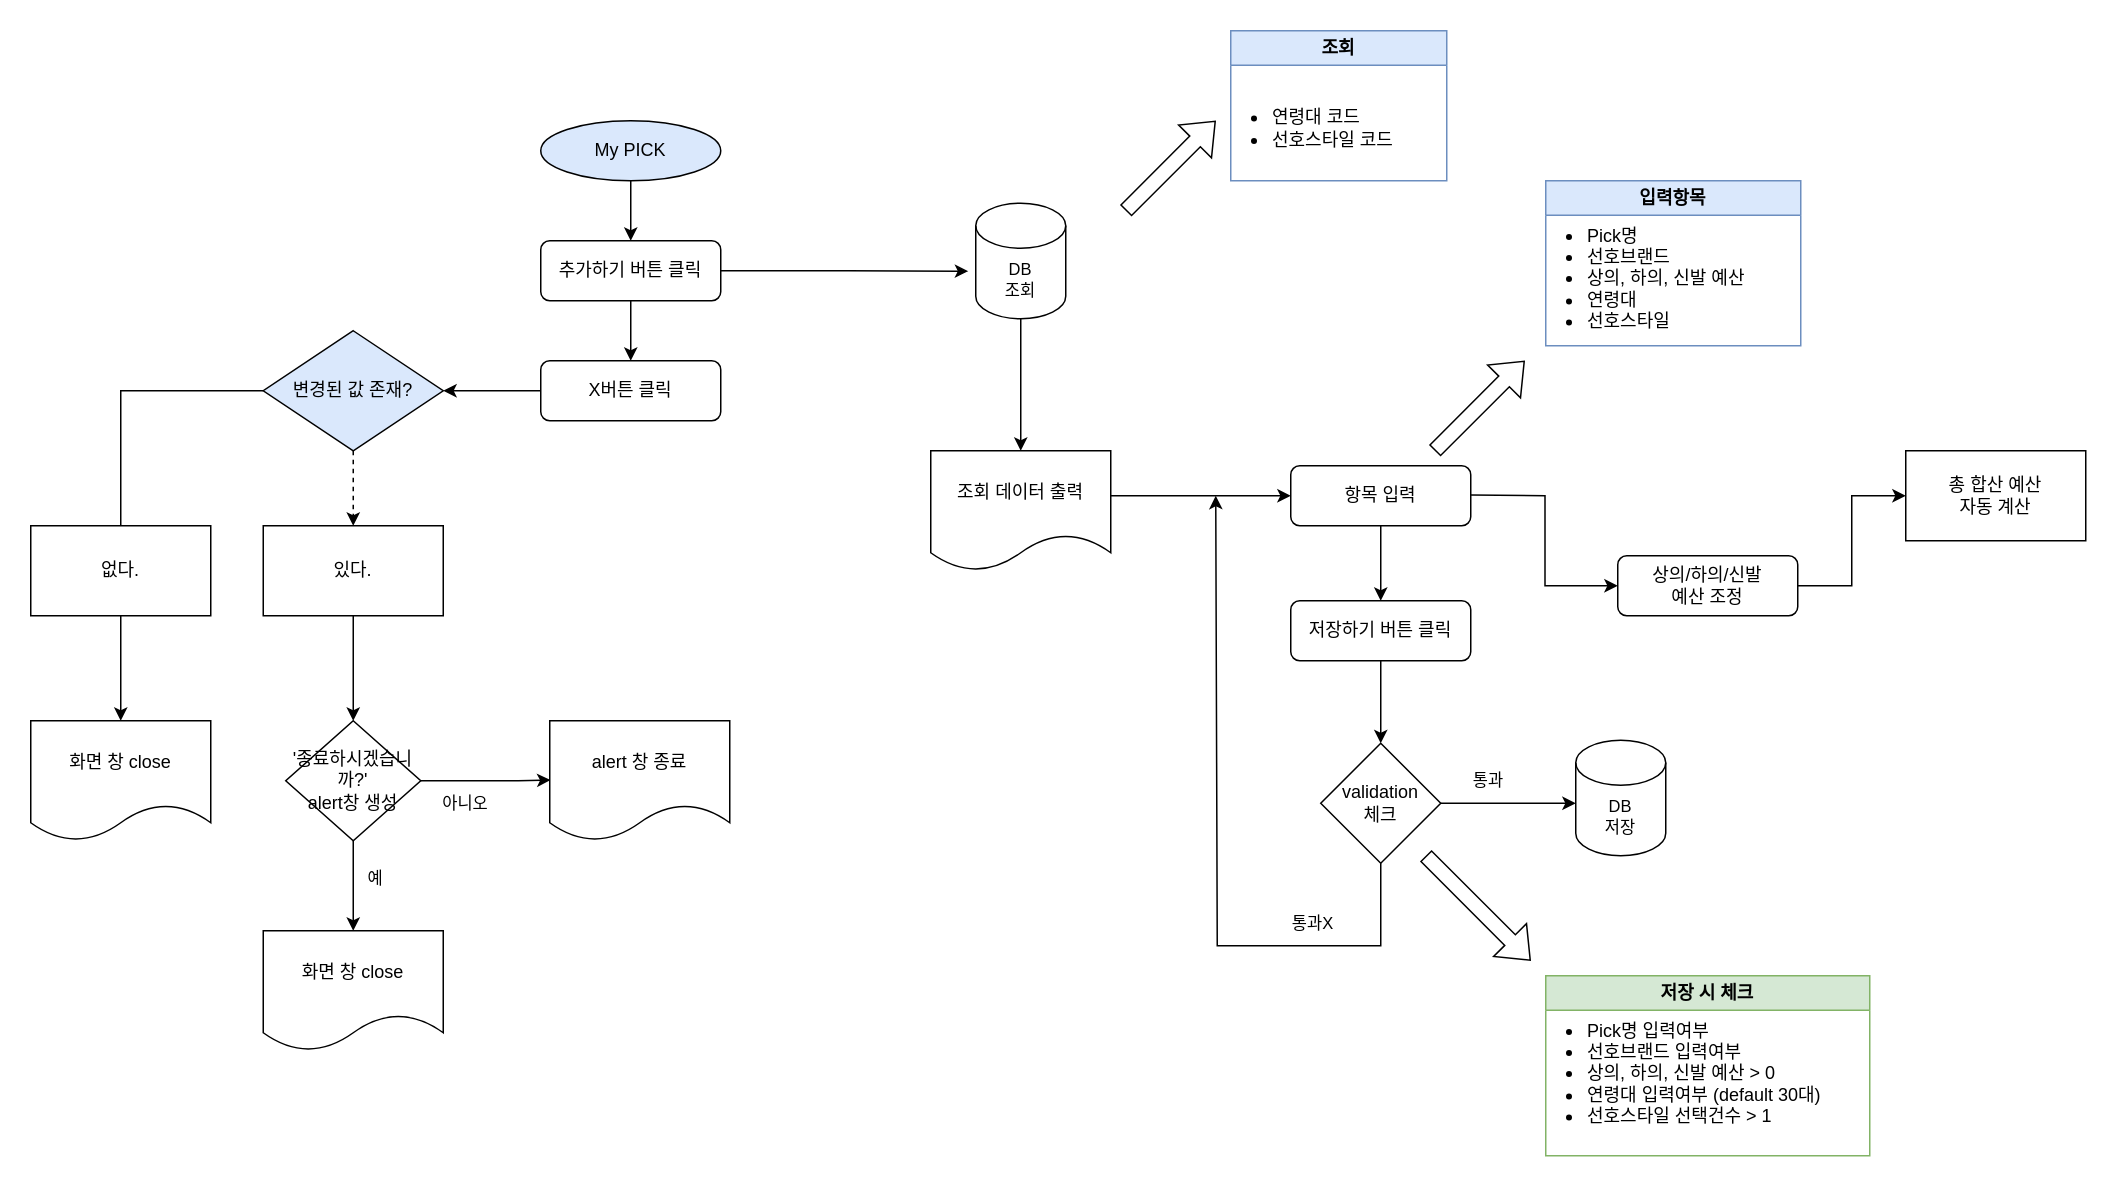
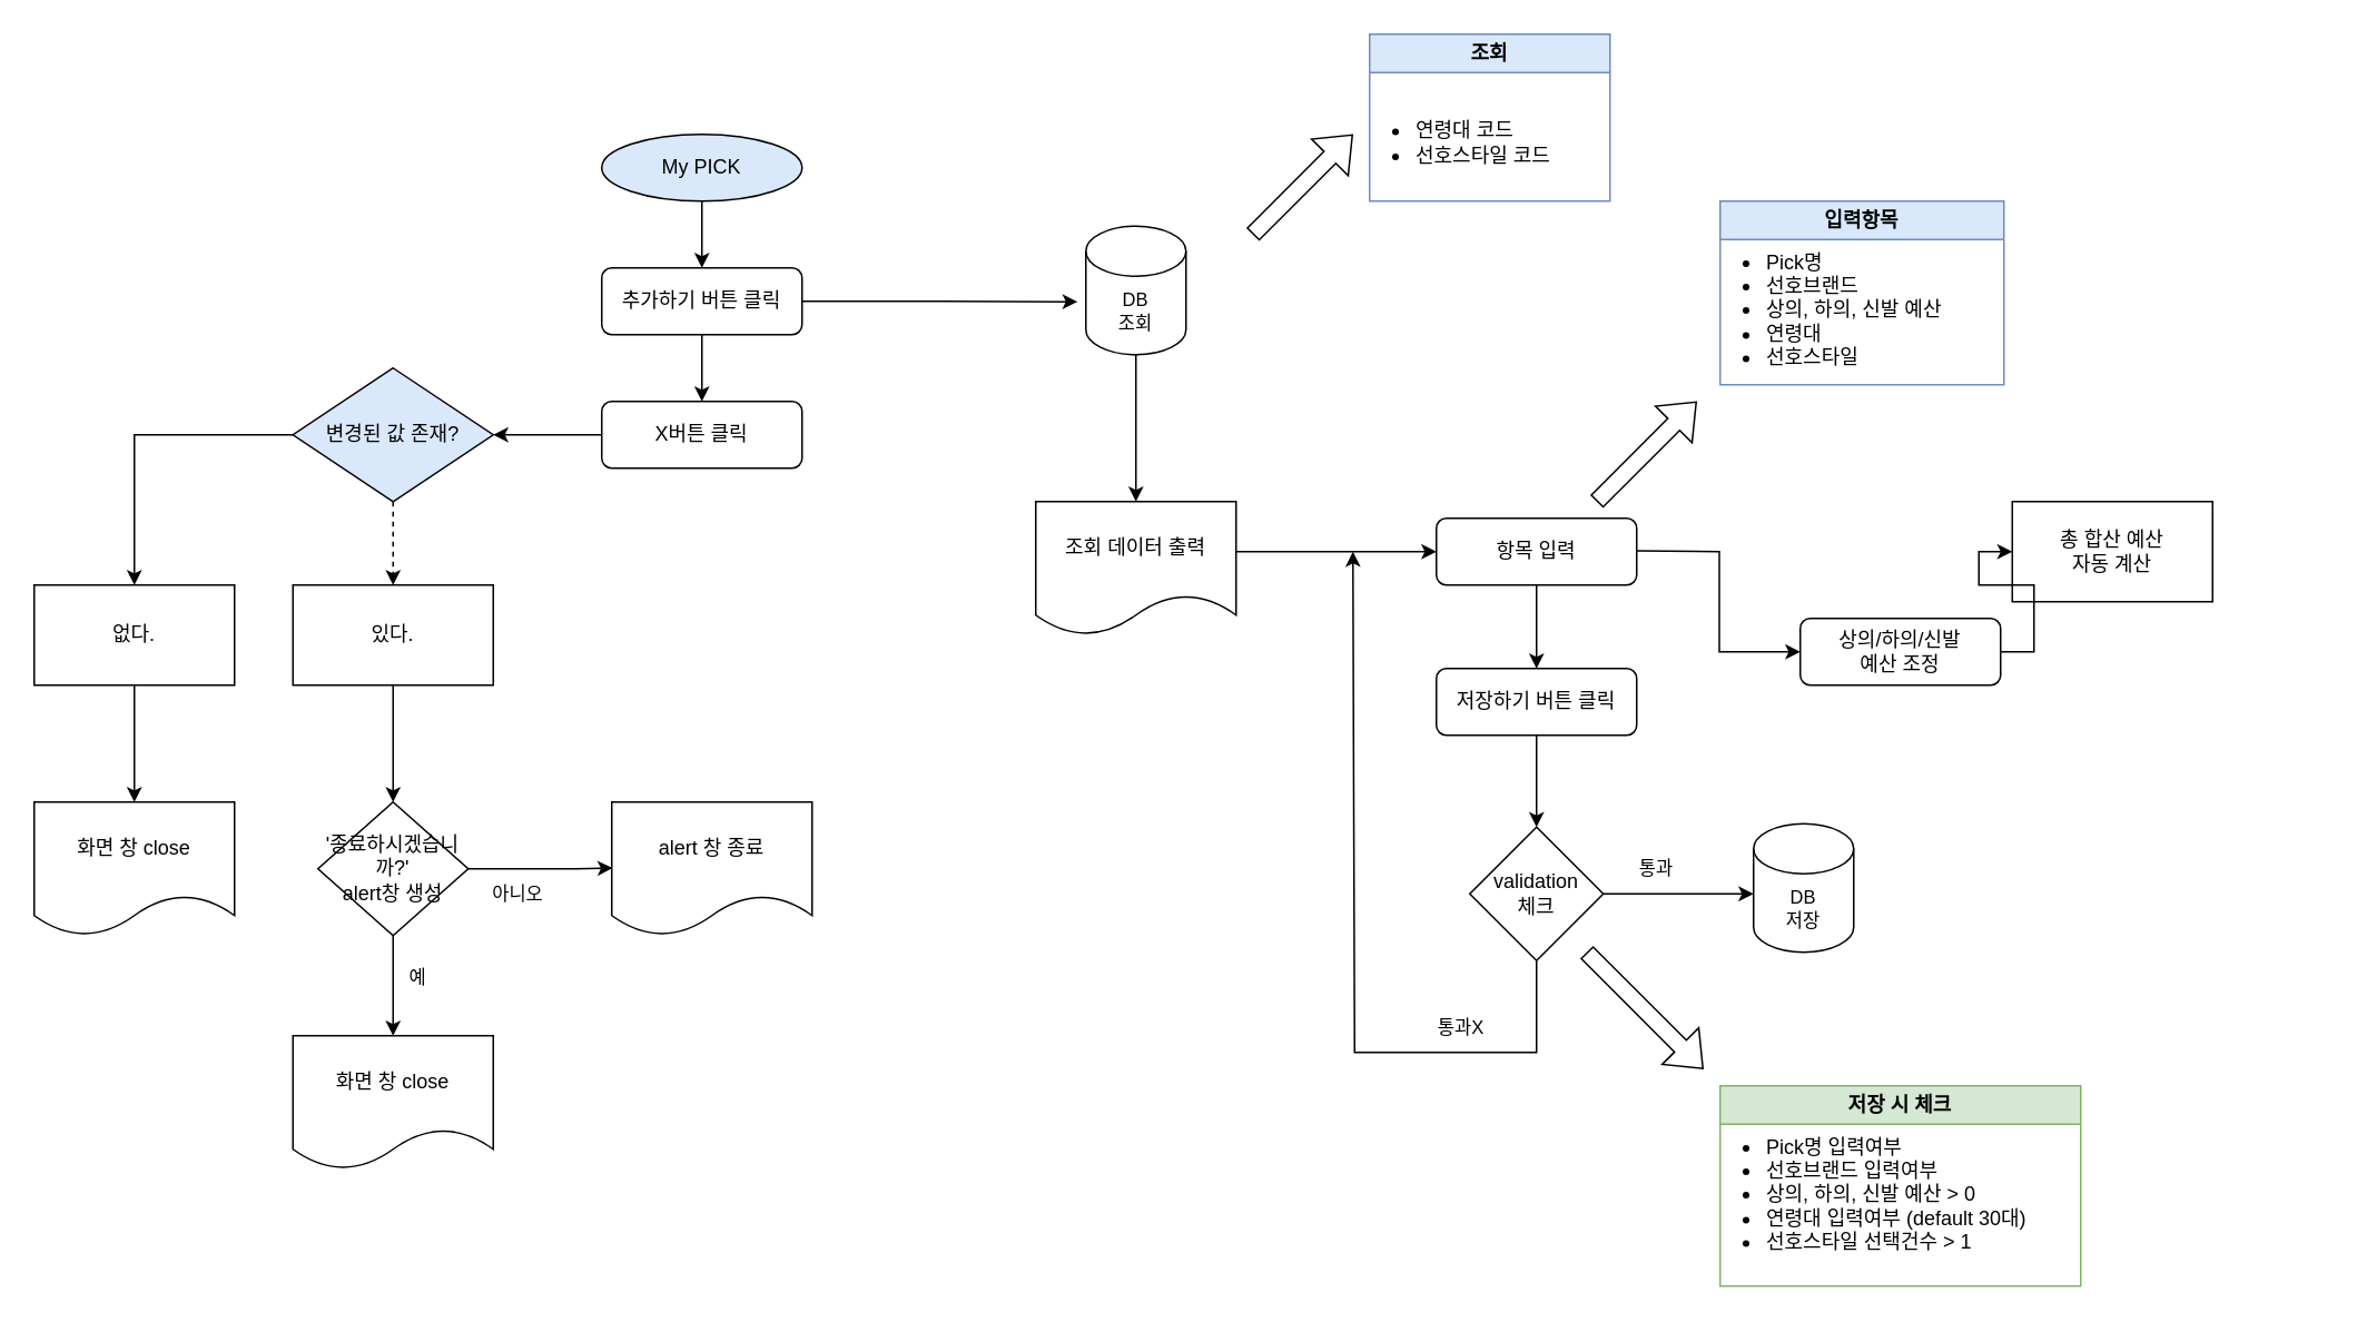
- <mxCell id="50" value="총 합산 예산&lt;br&gt;자동 계산" style="whiteSpace=wrap;html=1;" vertex="1" parent="1"><mxGeometry x="1270" y="300" width="120" height="60" as="geometry" /></mxCell>
+ <mxCell id="50" value="총 합산 예산&lt;br&gt;자동 계산" style="whiteSpace=wrap;html=1;" vertex="1" parent="1"><mxGeometry x="1205" y="300" width="120" height="60" as="geometry" /></mxCell>
- <mxCell id="8" value="" style="edgeStyle=orthogonalEdgeStyle;rounded=0;orthogonalLoop=1;jettySize=auto;html=1;fontSize=11;entryX=0.5;entryY=0;entryDx=0;entryDy=0;exitX=0;exitY=0.5;exitDx=0;exitDy=0;endArrow=none;" parent="1" source="7" target="9" edge="1"><mxGeometry relative="1" as="geometry"><mxPoint x="90" y="220" as="sourcePoint" /><mxPoint x="100" y="250" as="targetPoint" /></mxGeometry></mxCell>
+ <mxCell id="8" value="" style="edgeStyle=orthogonalEdgeStyle;rounded=0;orthogonalLoop=1;jettySize=auto;html=1;fontSize=11;entryX=0.5;entryY=0;entryDx=0;entryDy=0;exitX=0;exitY=0.5;exitDx=0;exitDy=0;" parent="1" source="7" target="9" edge="1"><mxGeometry relative="1" as="geometry"><mxPoint x="90" y="220" as="sourcePoint" /><mxPoint x="100" y="250" as="targetPoint" /></mxGeometry></mxCell>
